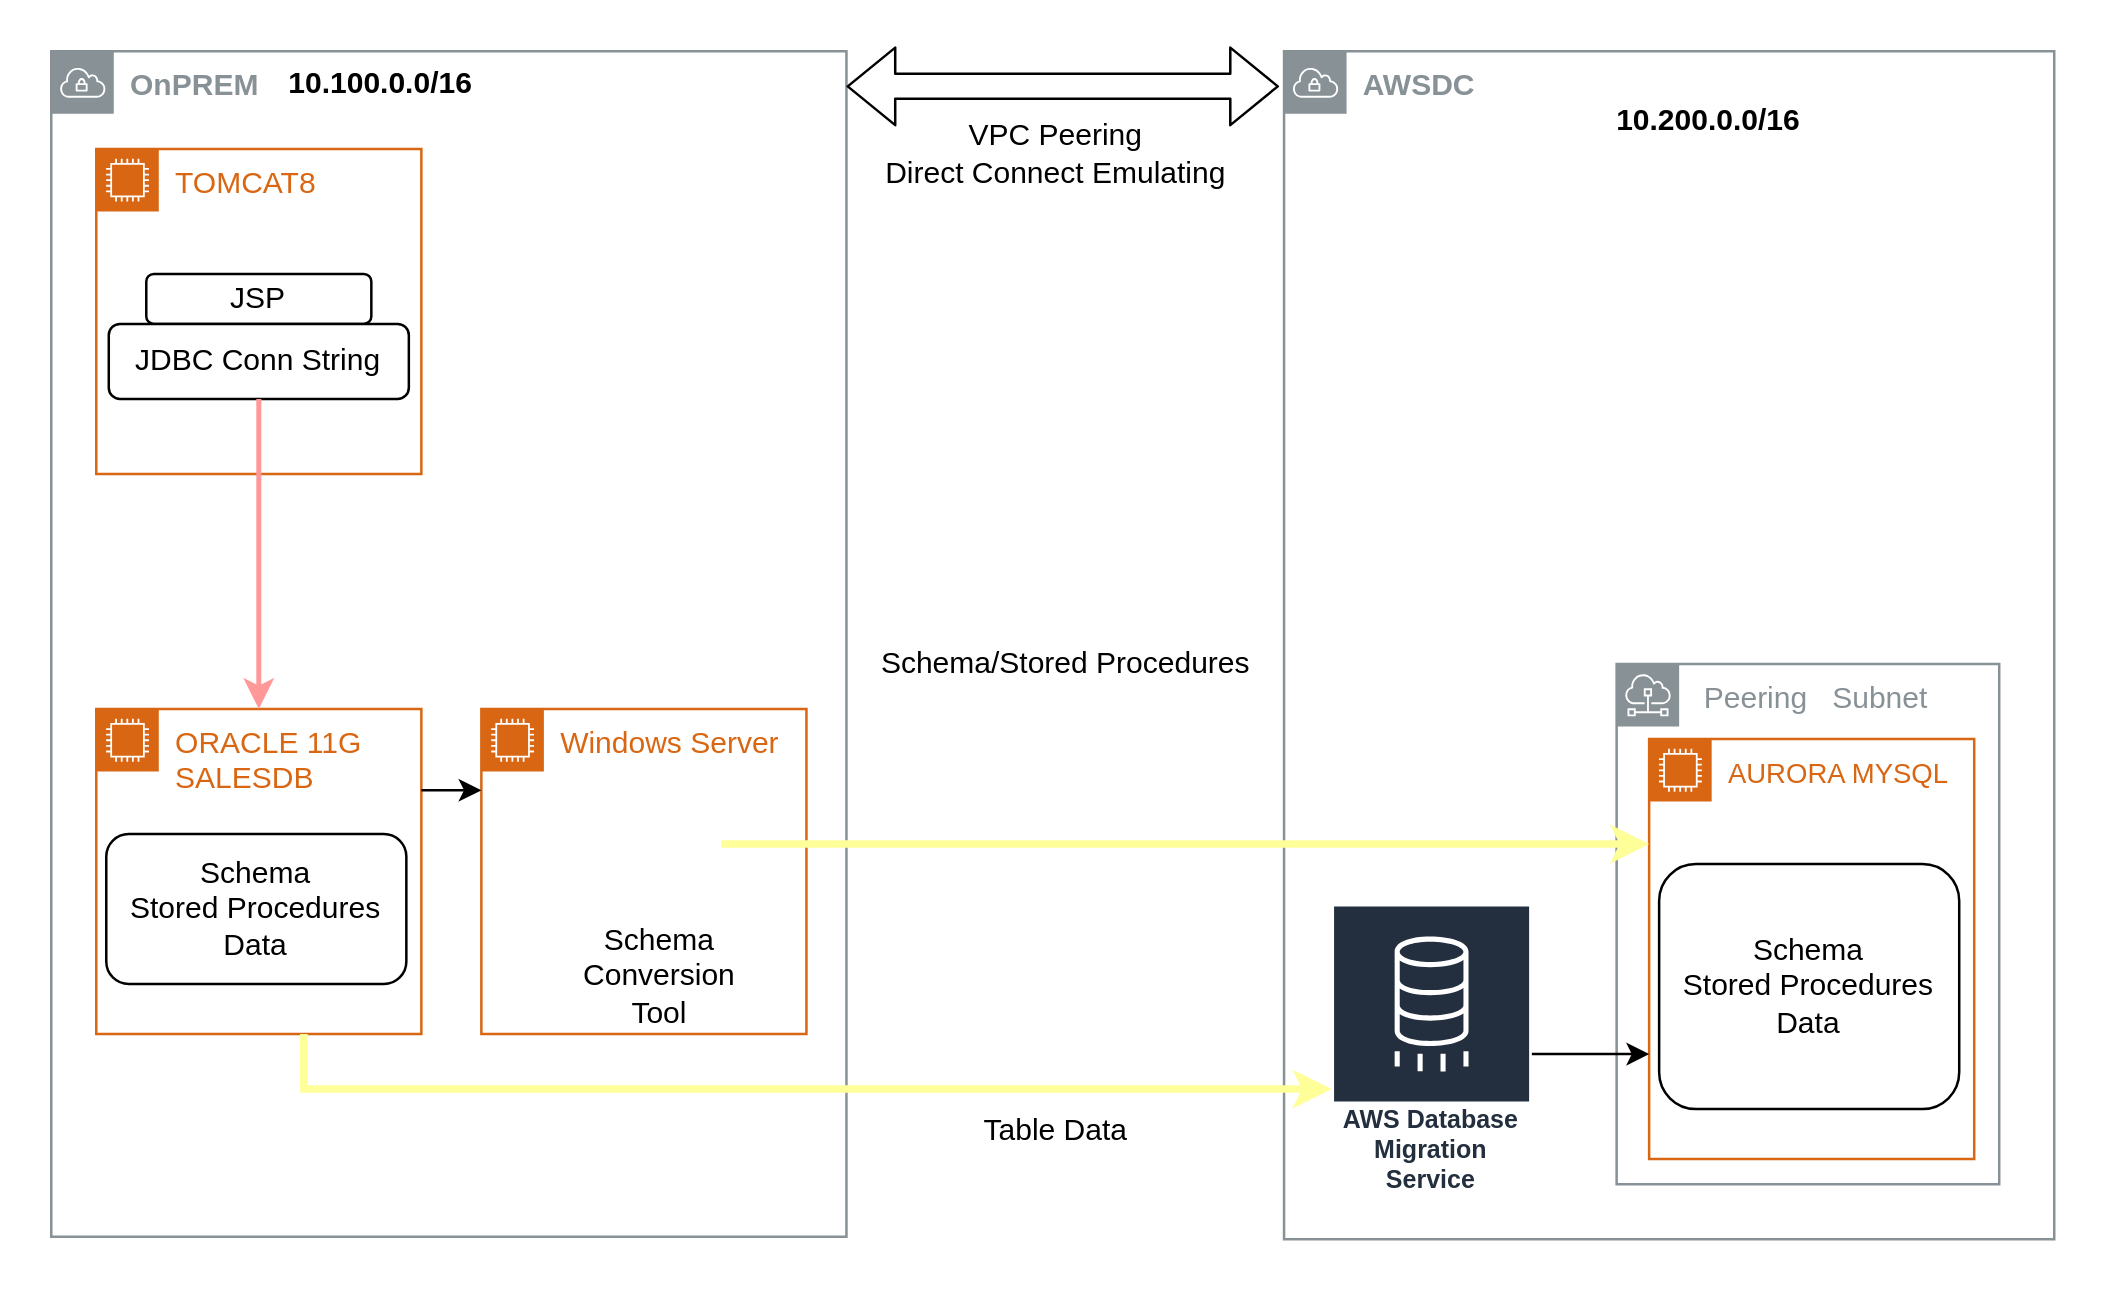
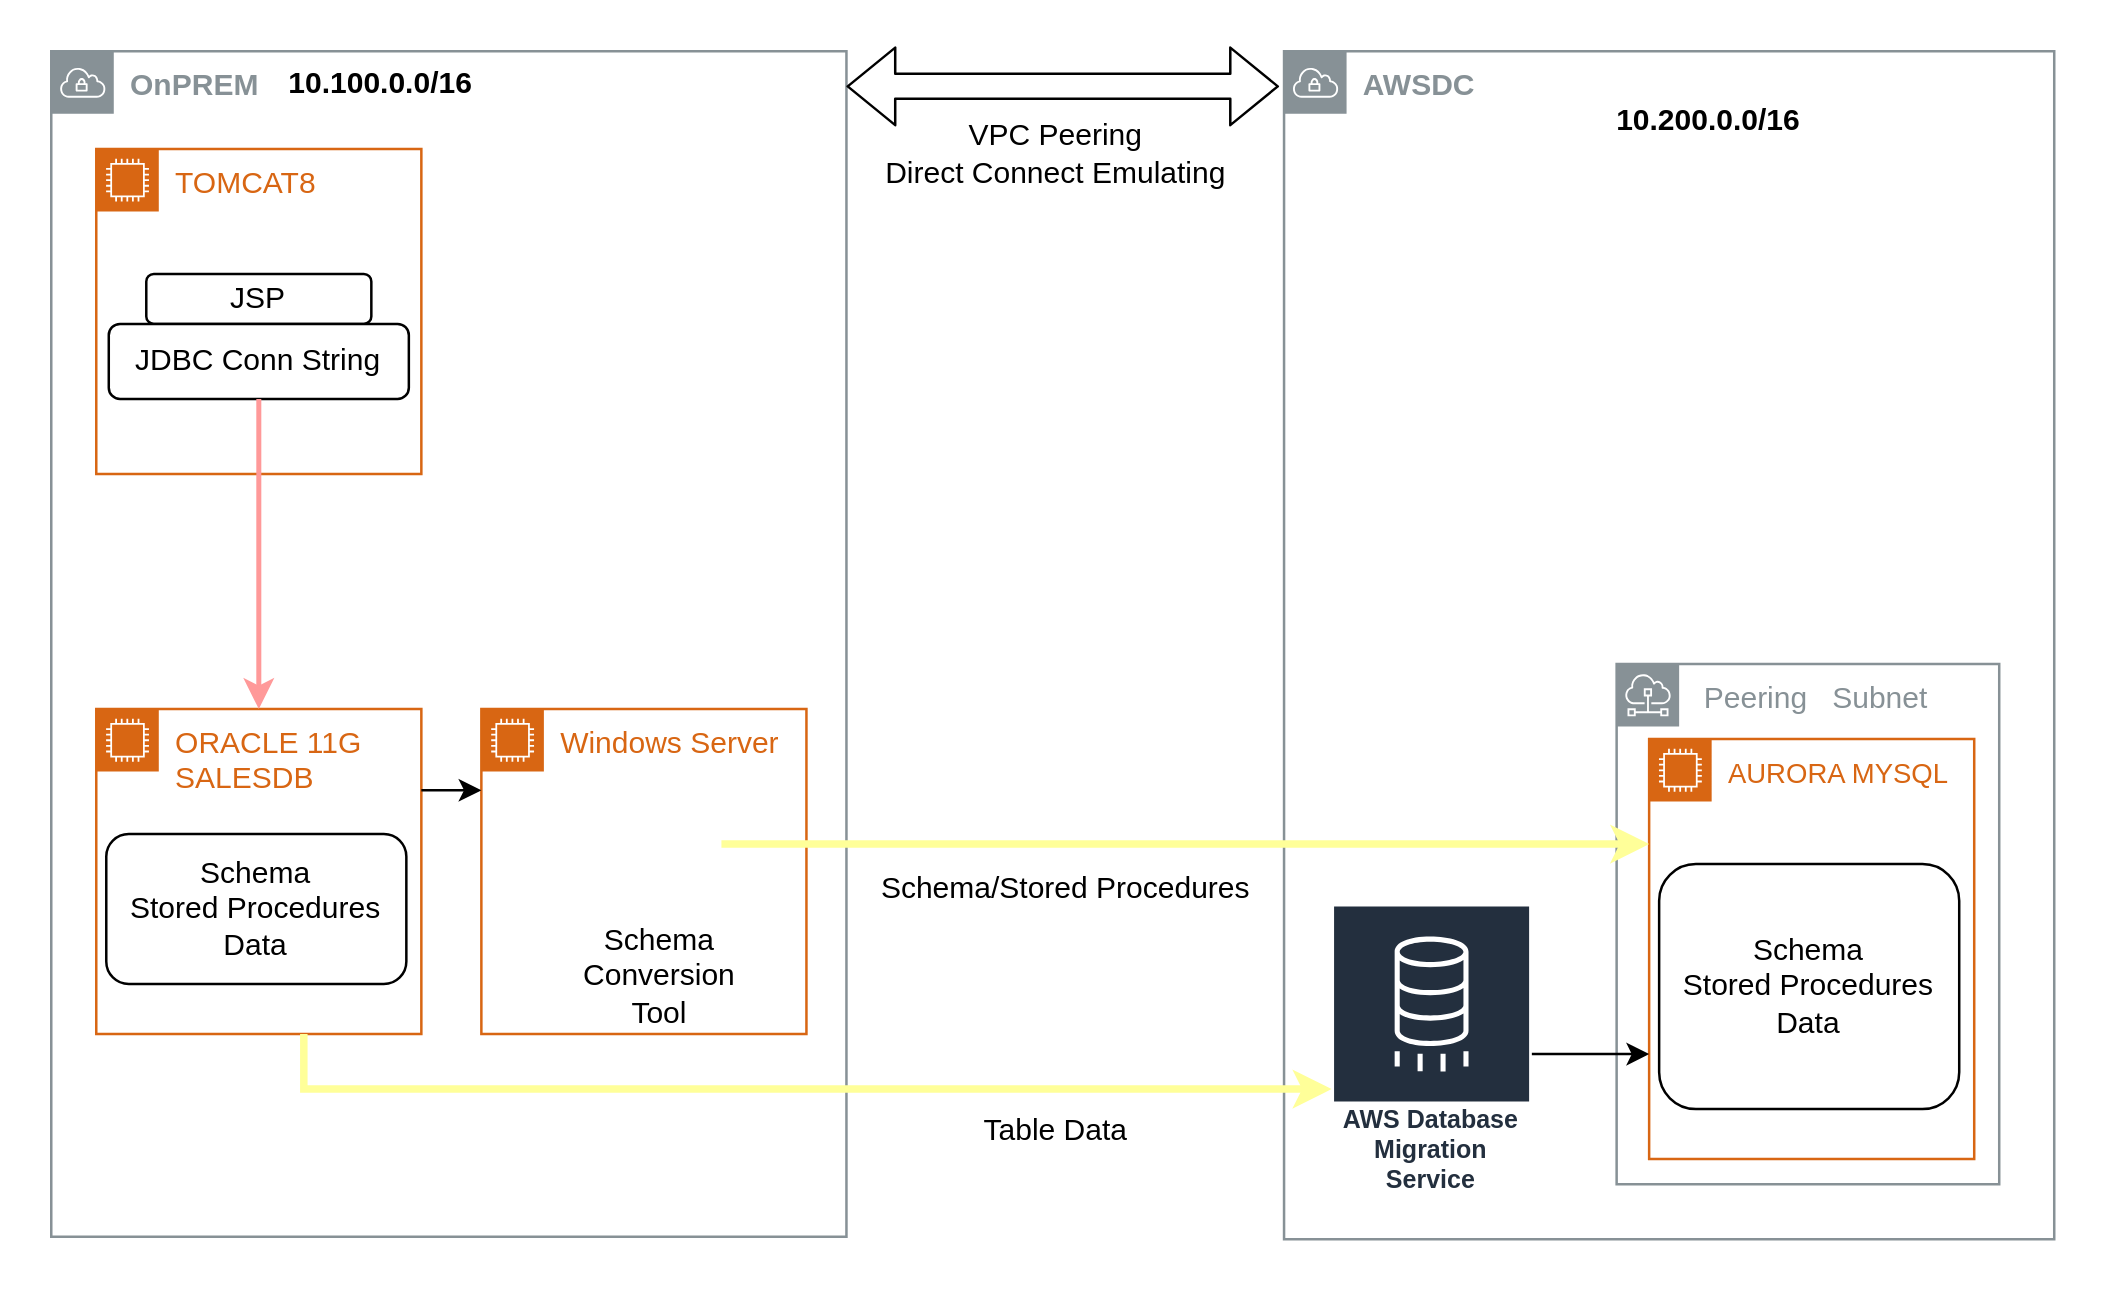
- <mxCell id="18" value="Schema/Stored Procedures" style="text;html=1;strokeColor=none;fillColor=none;align=center;verticalAlign=middle;whiteSpace=wrap;rounded=0;fontStyle=0" parent="1" vertex="1"><mxGeometry x="346" y="255" width="160" height="20" as="geometry" /></mxCell>
+ <mxCell id="18" value="Schema/Stored Procedures" style="text;html=1;strokeColor=none;fillColor=none;align=center;verticalAlign=middle;whiteSpace=wrap;rounded=0;fontStyle=0" parent="1" vertex="1"><mxGeometry x="346" y="345" width="160" height="20" as="geometry" /></mxCell>
